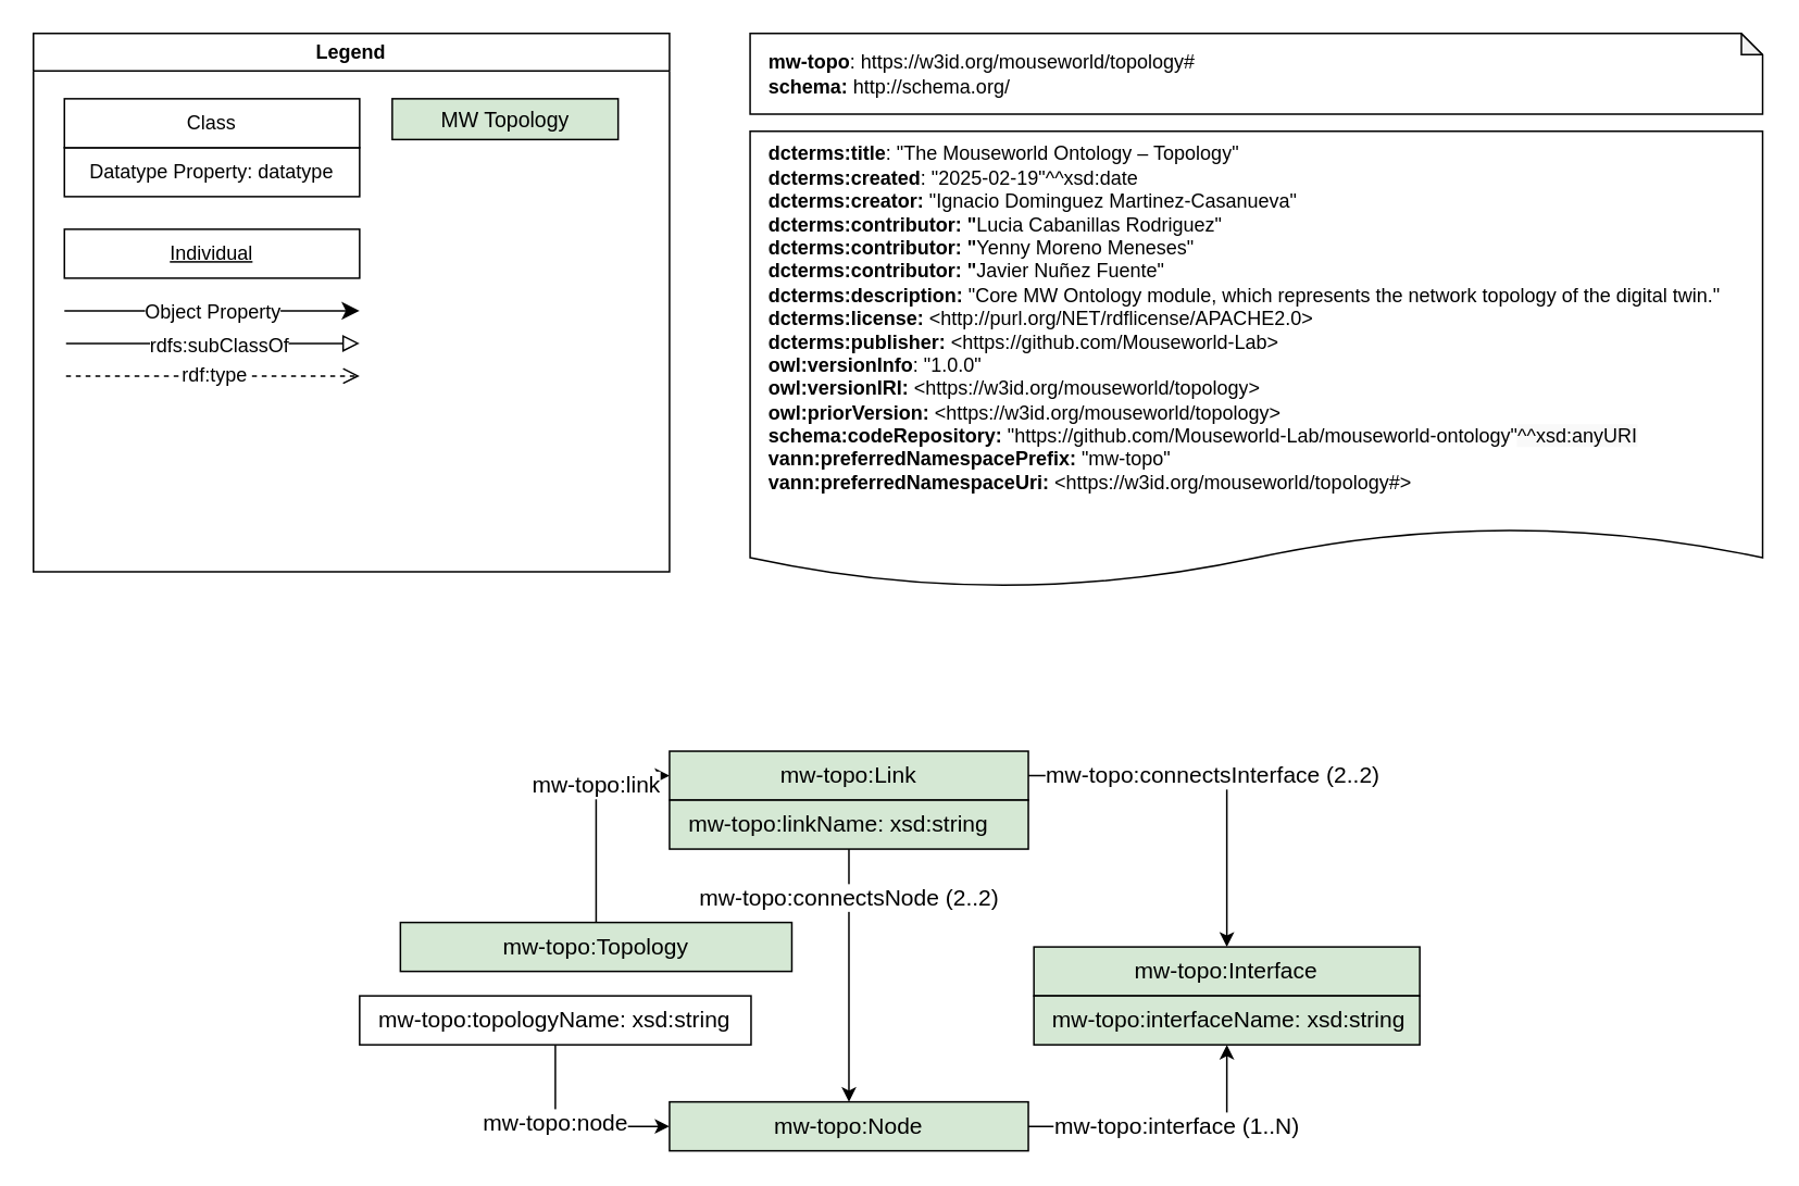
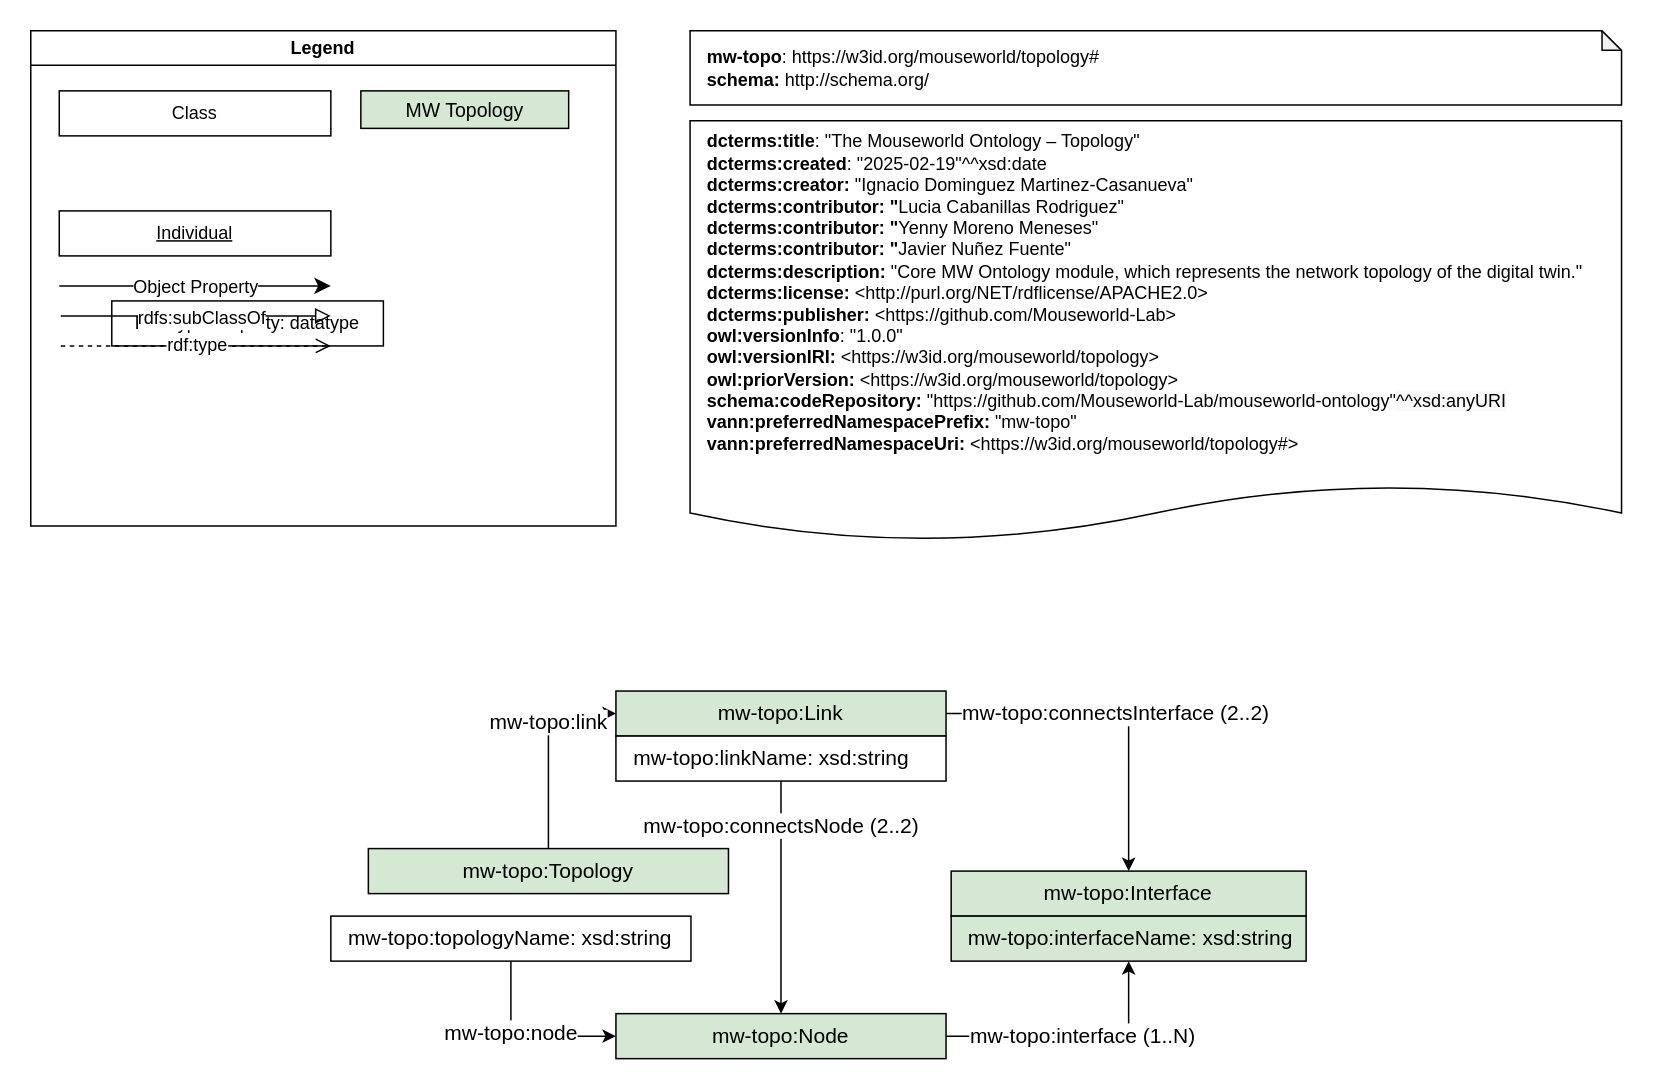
- <mxCell id="17" value="Datatype Property: datatype" style="rounded=0;whiteSpace=wrap;html=1;snapToPoint=1;points=[[0.1,0],[0.2,0],[0.3,0],[0.4,0],[0.5,0],[0.6,0],[0.7,0],[0.8,0],[0.9,0],[0,0.1],[0,0.3],[0,0.5],[0,0.7],[0,0.9],[0.1,1],[0.2,1],[0.3,1],[0.4,1],[0.5,1],[0.6,1],[0.7,1],[0.8,1],[0.9,1],[1,0.1],[1,0.3],[1,0.5],[1,0.7],[1,0.9]];" vertex="1" parent="16"><mxGeometry x="19" y="70" width="181" height="30" as="geometry" /></mxCell>
+ <mxCell id="17" value="Datatype Property: datatype" style="rounded=0;whiteSpace=wrap;html=1;snapToPoint=1;points=[[0.1,0],[0.2,0],[0.3,0],[0.4,0],[0.5,0],[0.6,0],[0.7,0],[0.8,0],[0.9,0],[0,0.1],[0,0.3],[0,0.5],[0,0.7],[0,0.9],[0.1,1],[0.2,1],[0.3,1],[0.4,1],[0.5,1],[0.6,1],[0.7,1],[0.8,1],[0.9,1],[1,0.1],[1,0.3],[1,0.5],[1,0.7],[1,0.9]];" vertex="1" parent="16"><mxGeometry x="54" y="180" width="181" height="30" as="geometry" /></mxCell>
- <mxCell id="13" value="&lt;div&gt;mw-topo:linkName: xsd:string&lt;/div&gt;" style="rounded=0;whiteSpace=wrap;html=1;snapToPoint=1;points=[[0.1,0],[0.2,0],[0.3,0],[0.4,0],[0.5,0],[0.6,0],[0.7,0],[0.8,0],[0.9,0],[0,0.1],[0,0.3],[0,0.5],[0,0.7],[0,0.9],[0.1,1],[0.2,1],[0.3,1],[0.4,1],[0.5,1],[0.6,1],[0.7,1],[0.8,1],[0.9,1],[1,0.1],[1,0.3],[1,0.5],[1,0.7],[1,0.9]];align=left;spacingLeft=10;fontSize=14;fillColor=#d5e8d4;" parent="1" vertex="1"><mxGeometry x="410" y="490" width="220" height="30" as="geometry" /></mxCell>
+ <mxCell id="13" value="&lt;div&gt;mw-topo:linkName: xsd:string&lt;/div&gt;" style="rounded=0;whiteSpace=wrap;html=1;snapToPoint=1;points=[[0.1,0],[0.2,0],[0.3,0],[0.4,0],[0.5,0],[0.6,0],[0.7,0],[0.8,0],[0.9,0],[0,0.1],[0,0.3],[0,0.5],[0,0.7],[0,0.9],[0.1,1],[0.2,1],[0.3,1],[0.4,1],[0.5,1],[0.6,1],[0.7,1],[0.8,1],[0.9,1],[1,0.1],[1,0.3],[1,0.5],[1,0.7],[1,0.9]];align=left;spacingLeft=10;fontSize=14;" parent="1" vertex="1"><mxGeometry x="410" y="490" width="220" height="30" as="geometry" /></mxCell>
